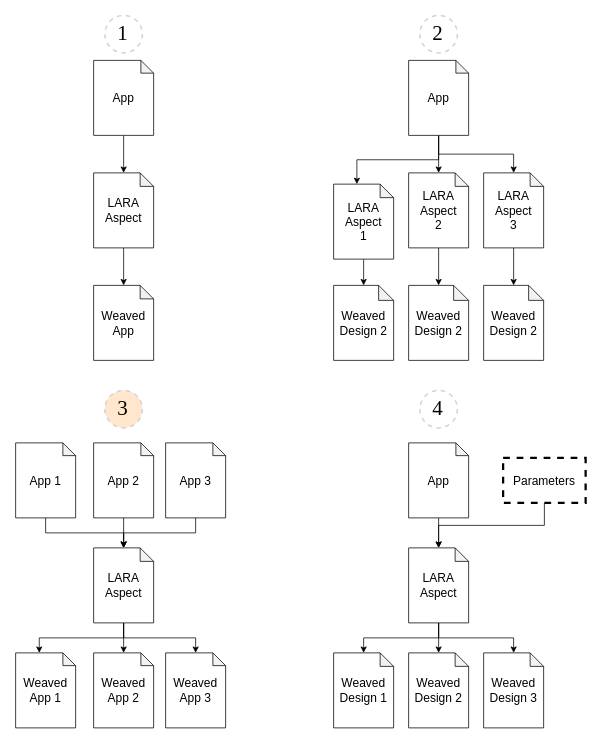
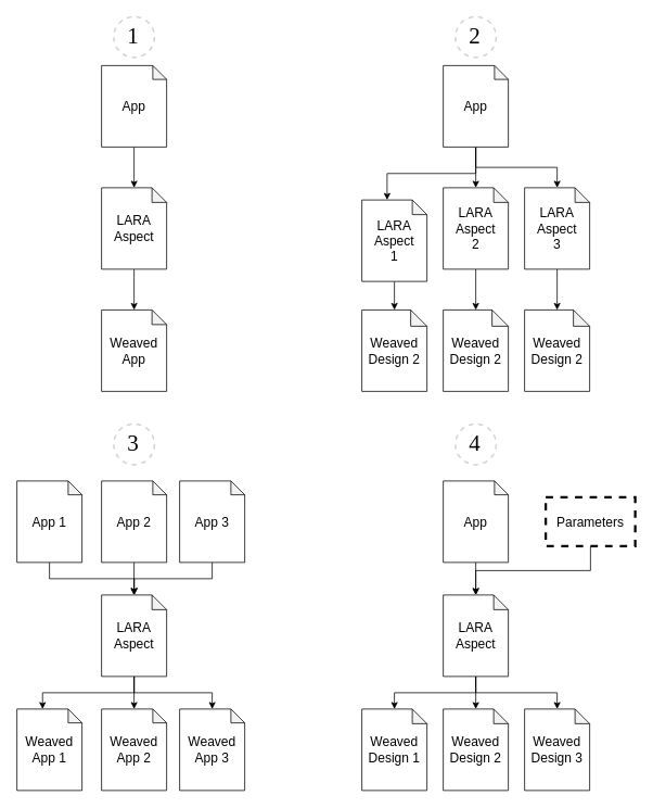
- <mxCell id="46" value="3" style="ellipse;whiteSpace=wrap;html=1;aspect=fixed;strokeWidth=2;fontFamily=Tahoma;spacingBottom=4;spacingRight=2;strokeColor=#d3d3d3;dashed=1;fontSize=28;fillColor=#ffe6cc;" vertex="1" parent="1"><mxGeometry x="139" y="520" width="50" height="50" as="geometry" /></mxCell>
+ <mxCell id="46" value="3" style="ellipse;whiteSpace=wrap;html=1;aspect=fixed;strokeWidth=2;fontFamily=Tahoma;spacingBottom=4;spacingRight=2;strokeColor=#d3d3d3;dashed=1;fontSize=28;" vertex="1" parent="1"><mxGeometry x="139" y="520" width="50" height="50" as="geometry" /></mxCell>
